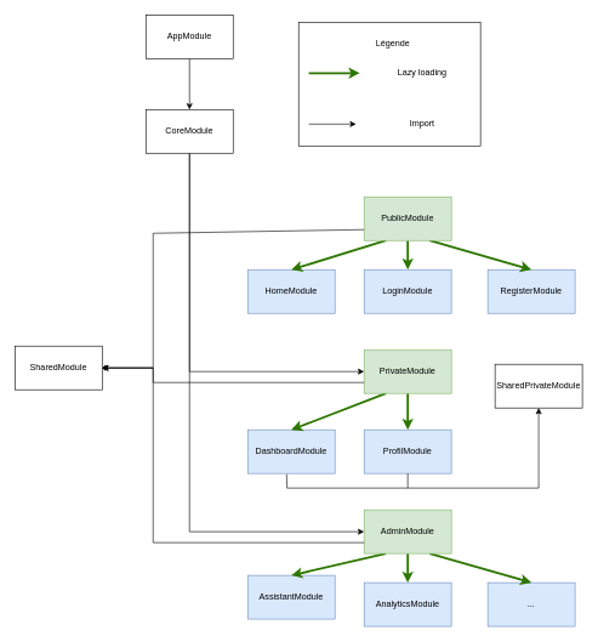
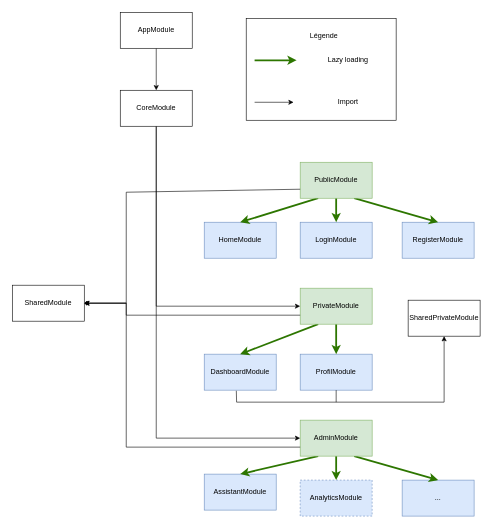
- <mxCell id="9" value="AnalyticsModule" style="rounded=0;whiteSpace=wrap;html=1;fillColor=#dae8fc;strokeColor=#6c8ebf;" parent="1" vertex="1"><mxGeometry x="500" y="800" width="120" height="60" as="geometry" /></mxCell>
+ <mxCell id="9" value="AnalyticsModule" style="rounded=0;whiteSpace=wrap;html=1;fillColor=#dae8fc;strokeColor=#6c8ebf;dashed=1;" parent="1" vertex="1"><mxGeometry x="500" y="800" width="120" height="60" as="geometry" /></mxCell>
